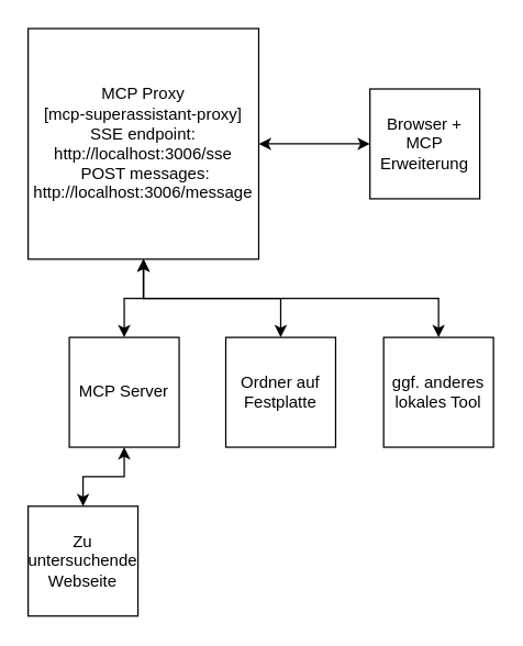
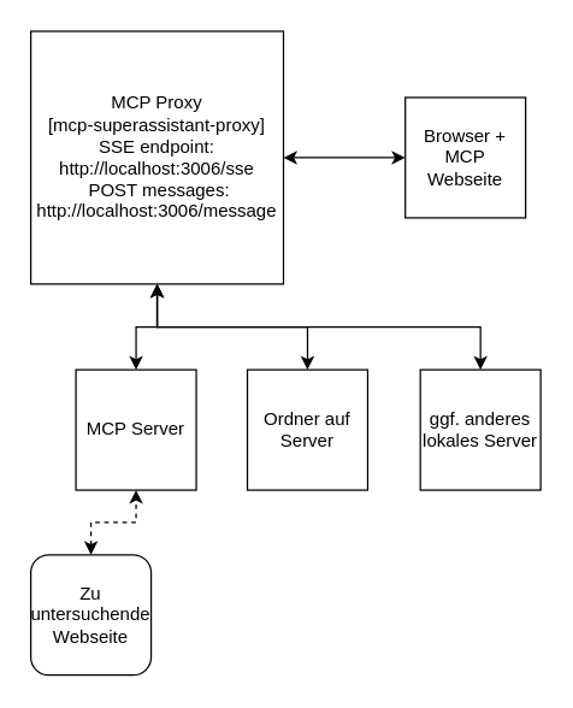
- <mxCell id="9" value="Browser + MCP Erweiterung" style="whiteSpace=wrap;html=1;aspect=fixed;" parent="1" vertex="1"><mxGeometry x="269" y="64" width="80" height="80" as="geometry" /></mxCell>
+ <mxCell id="9" value="Browser + MCP Webseite" style="whiteSpace=wrap;html=1;aspect=fixed;" parent="1" vertex="1"><mxGeometry x="269" y="64" width="80" height="80" as="geometry" /></mxCell>
- <mxCell id="4" value="Ordner auf Festplatte" style="whiteSpace=wrap;html=1;aspect=fixed;" parent="1" vertex="1"><mxGeometry x="164" y="245" width="80" height="80" as="geometry" /></mxCell>
+ <mxCell id="4" value="Ordner auf Server" style="whiteSpace=wrap;html=1;aspect=fixed;" parent="1" vertex="1"><mxGeometry x="164" y="245" width="80" height="80" as="geometry" /></mxCell>
- <mxCell id="11" value="ggf. anderes lokales Tool" style="whiteSpace=wrap;html=1;aspect=fixed;" vertex="1" parent="1"><mxGeometry x="279" y="245" width="80" height="80" as="geometry" /></mxCell>
+ <mxCell id="11" value="ggf. anderes lokales Server" style="whiteSpace=wrap;html=1;aspect=fixed;" vertex="1" parent="1"><mxGeometry x="279" y="245" width="80" height="80" as="geometry" /></mxCell>
- <mxCell id="5" value="" style="edgeStyle=orthogonalEdgeStyle;rounded=0;orthogonalLoop=1;jettySize=auto;html=1;startArrow=classic;startFill=1;" edge="1" parent="1" source="6" target="12"><mxGeometry relative="1" as="geometry" /></mxCell>
+ <mxCell id="5" value="" style="edgeStyle=orthogonalEdgeStyle;rounded=0;orthogonalLoop=1;jettySize=auto;html=1;startArrow=classic;startFill=1;dashed=1;" edge="1" parent="1" source="6" target="12"><mxGeometry relative="1" as="geometry" /></mxCell>
- <mxCell id="6" value="Zu untersuchende Webseite" style="whiteSpace=wrap;html=1;aspect=fixed;" parent="1" vertex="1"><mxGeometry x="20" y="368" width="80" height="80" as="geometry" /></mxCell>
+ <mxCell id="6" value="Zu untersuchende Webseite" style="whiteSpace=wrap;html=1;aspect=fixed;rounded=1;" parent="1" vertex="1"><mxGeometry x="20" y="368" width="80" height="80" as="geometry" /></mxCell>
